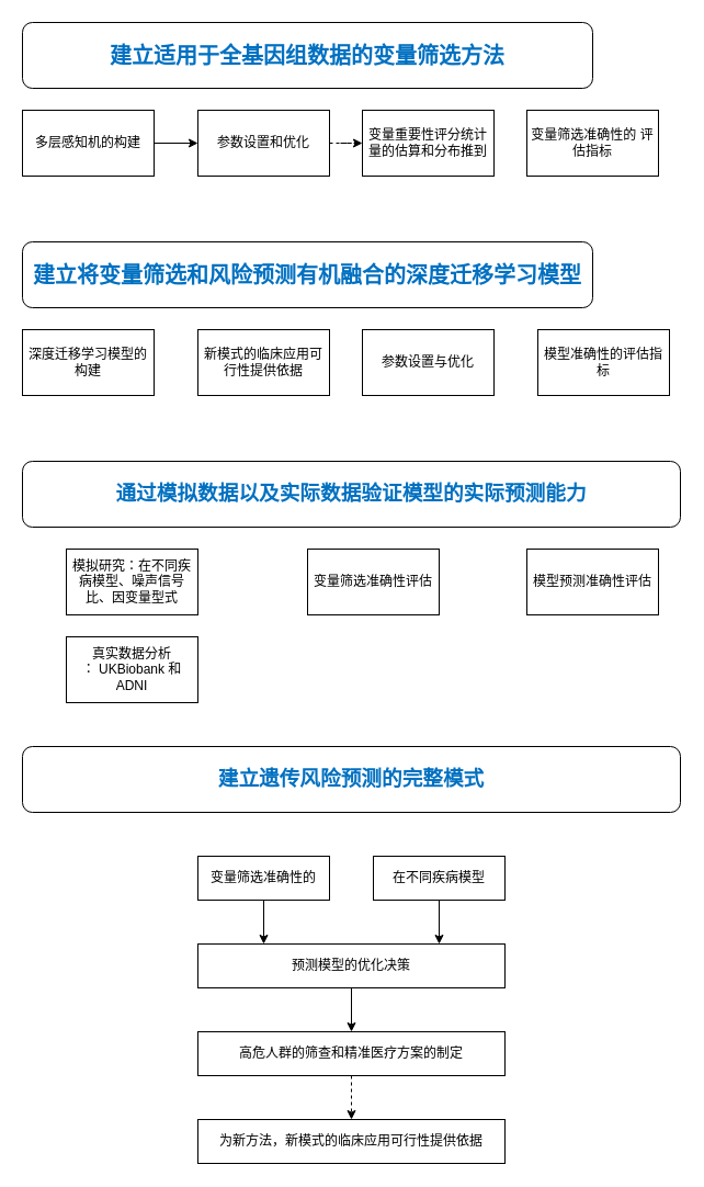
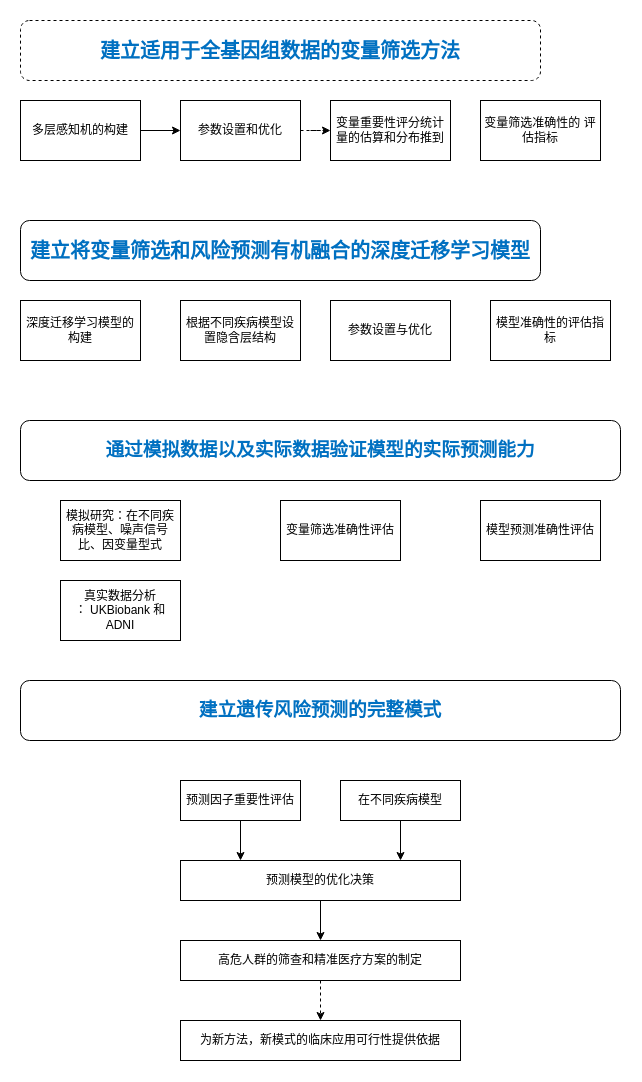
- <mxCell id="4" value="&lt;font style=&quot;font-size: 20px&quot;&gt;&lt;b&gt;&lt;span style=&quot;font-family: &amp;#34;kaiti&amp;#34; ; color: rgb(0 , 112 , 193)&quot; lang=&quot;ZH-CN&quot;&gt;建立适用于全基因组数据的变量筛选方法&lt;/span&gt;&lt;/b&gt;&lt;/font&gt;" style="rounded=1;whiteSpace=wrap;html=1;" vertex="1" parent="1"><mxGeometry x="20" y="20" width="520" height="60" as="geometry" /></mxCell>
+ <mxCell id="4" value="&lt;font style=&quot;font-size: 20px&quot;&gt;&lt;b&gt;&lt;span style=&quot;font-family: &amp;#34;kaiti&amp;#34; ; color: rgb(0 , 112 , 193)&quot; lang=&quot;ZH-CN&quot;&gt;建立适用于全基因组数据的变量筛选方法&lt;/span&gt;&lt;/b&gt;&lt;/font&gt;" style="rounded=1;whiteSpace=wrap;html=1;dashed=1;" vertex="1" parent="1"><mxGeometry x="20" y="20" width="520" height="60" as="geometry" /></mxCell>
- <mxCell id="13" value="新模式的临床应用可行性提供依据" style="rounded=0;whiteSpace=wrap;html=1;" vertex="1" parent="1"><mxGeometry x="180" y="300" width="120" height="60" as="geometry" /></mxCell>
+ <mxCell id="13" value="根据不同疾病模型设置隐含层结构" style="rounded=0;whiteSpace=wrap;html=1;" vertex="1" parent="1"><mxGeometry x="180" y="300" width="120" height="60" as="geometry" /></mxCell>
- <mxCell id="20" value="变量筛选准确性的" style="rounded=0;whiteSpace=wrap;html=1;" vertex="1" parent="1"><mxGeometry x="180" y="780" width="120" height="40" as="geometry" /></mxCell>
+ <mxCell id="20" value="预测因子重要性评估" style="rounded=0;whiteSpace=wrap;html=1;" vertex="1" parent="1"><mxGeometry x="180" y="780" width="120" height="40" as="geometry" /></mxCell>
